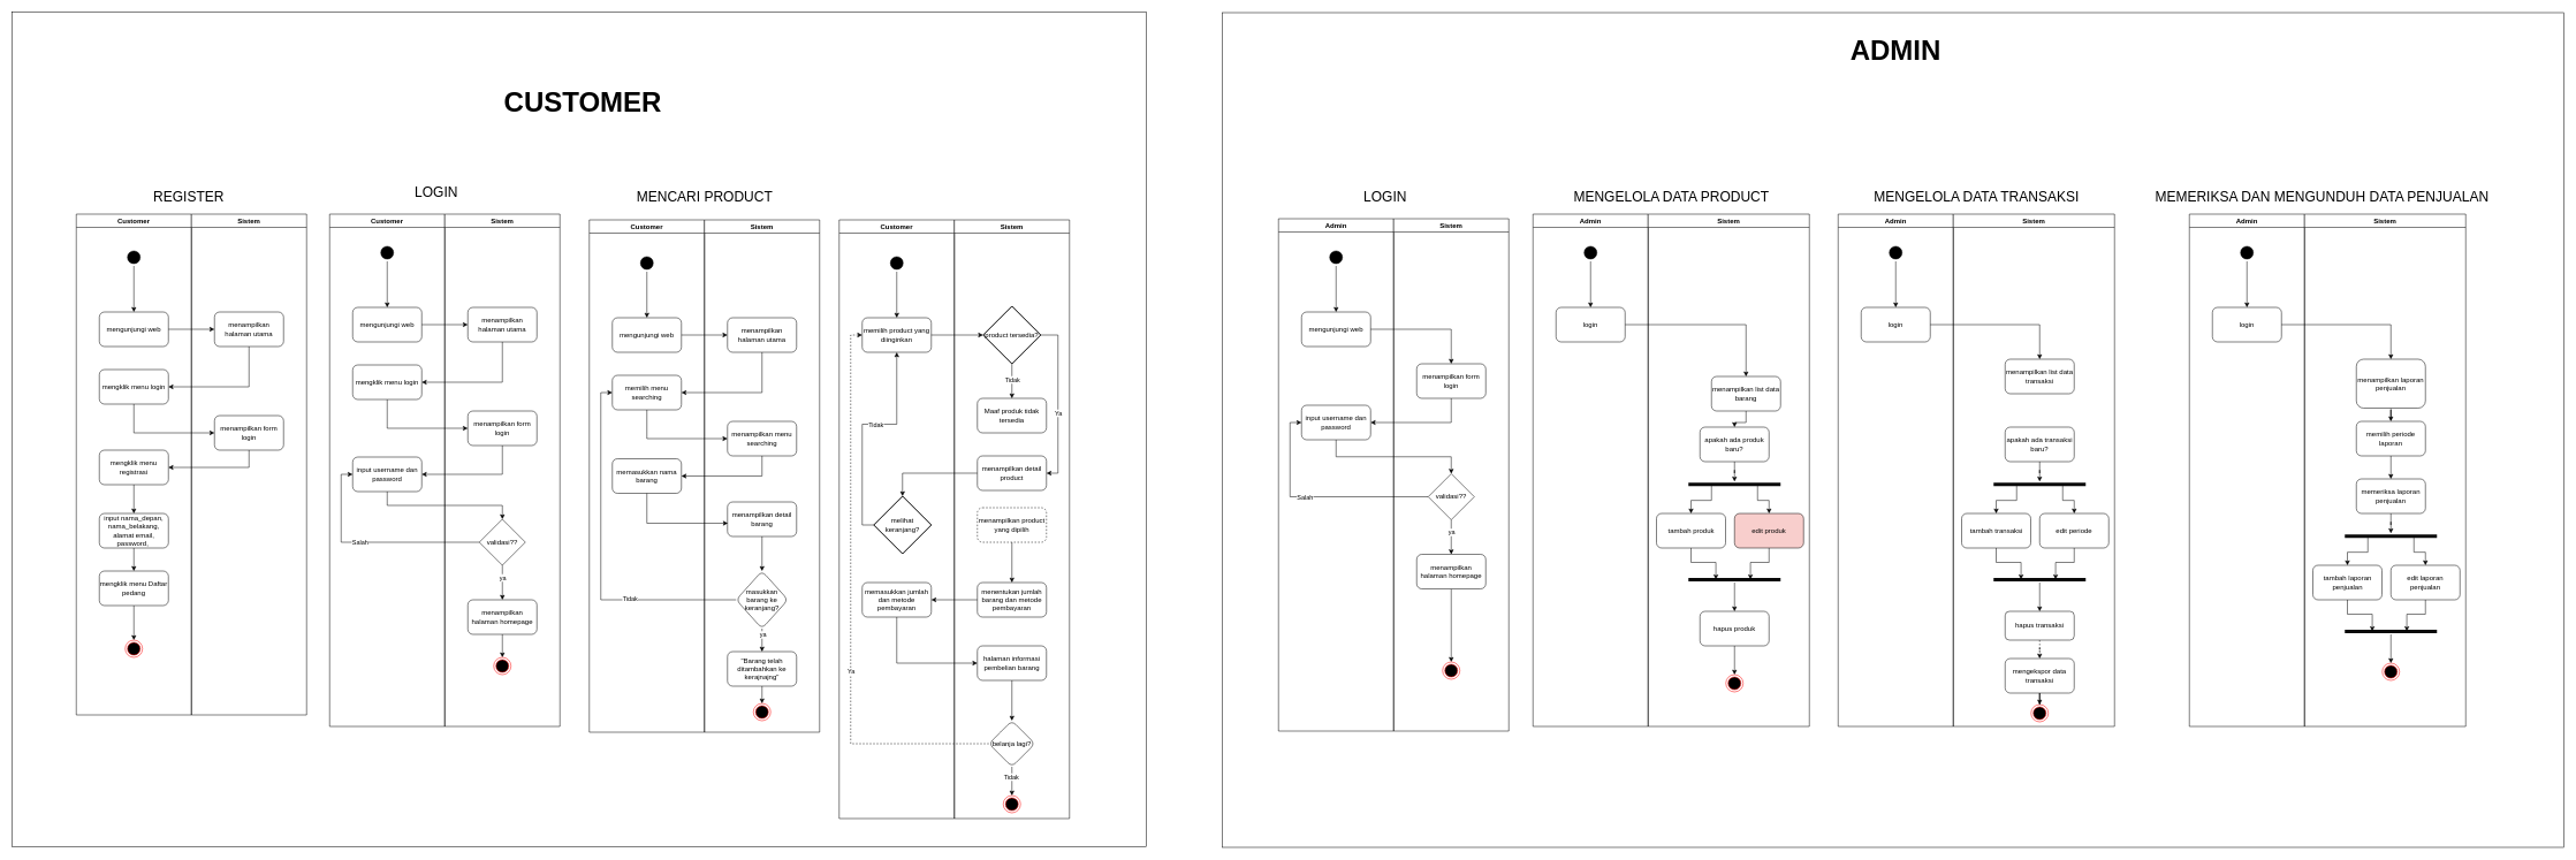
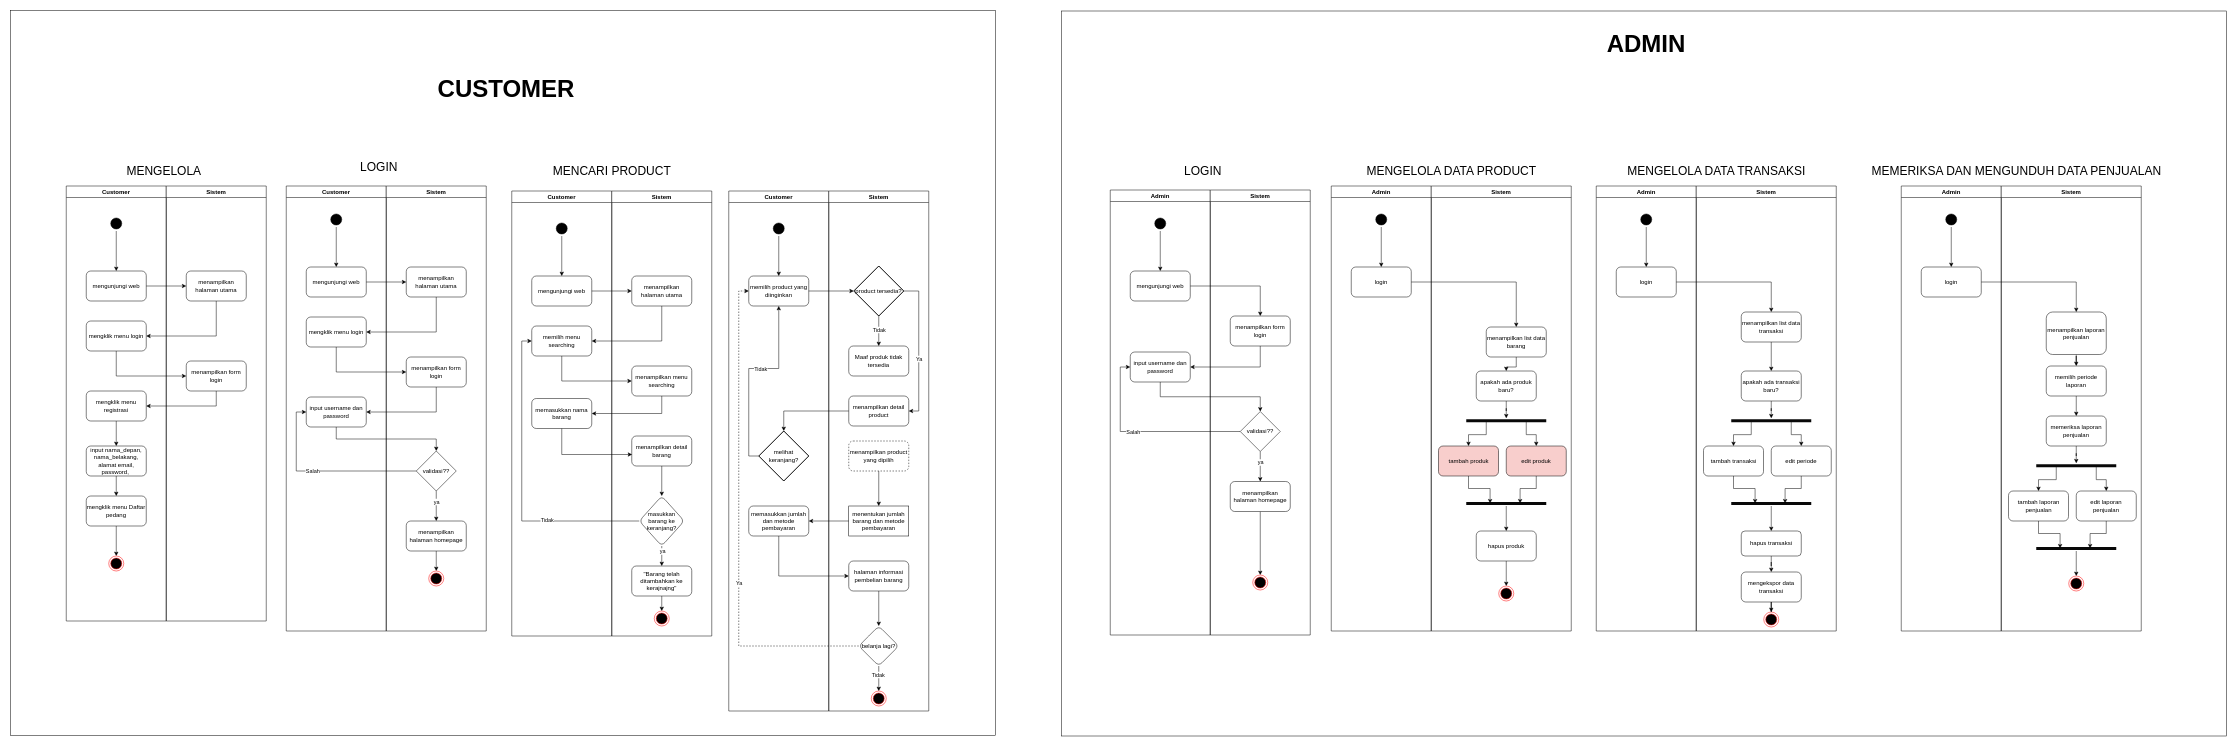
- <mxCell id="23" value="&lt;font style=&quot;font-size: 24px;&quot;&gt;REGISTER&lt;/font&gt;" style="text;html=1;align=center;verticalAlign=middle;resizable=0;points=[];autosize=1;strokeColor=none;fillColor=none;" parent="1" vertex="1"><mxGeometry x="252" y="321" width="150" height="40" as="geometry" /></mxCell>
+ <mxCell id="23" value="&lt;font style=&quot;font-size: 24px;&quot;&gt;MENGELOLA&lt;/font&gt;" style="text;html=1;align=center;verticalAlign=middle;resizable=0;points=[];autosize=1;strokeColor=none;fillColor=none;" parent="1" vertex="1"><mxGeometry x="252" y="321" width="150" height="40" as="geometry" /></mxCell>
+ <mxCell id="153" value="" style="edgeStyle=orthogonalEdgeStyle;rounded=0;orthogonalLoop=1;jettySize=auto;html=1;" parent="152" source="154" target="157" edge="1"><mxGeometry relative="1" as="geometry" /></mxCell>
- <mxCell id="138" value="tambah produk" style="rounded=1;whiteSpace=wrap;html=1;" parent="129" vertex="1"><mxGeometry x="14.5" y="520" width="120" height="60" as="geometry" /></mxCell>
+ <mxCell id="138" value="tambah produk" style="rounded=1;whiteSpace=wrap;html=1;fillColor=#f8cecc;" parent="129" vertex="1"><mxGeometry x="14.5" y="520" width="120" height="60" as="geometry" /></mxCell>
- <mxCell id="85" value="menentukan jumlah barang dan metode pembayaran" style="rounded=1;whiteSpace=wrap;html=1;" parent="76" vertex="1"><mxGeometry x="40" y="630" width="120" height="60" as="geometry" /></mxCell>
+ <mxCell id="85" value="menentukan jumlah barang dan metode pembayaran" style="whiteSpace=wrap;html=1;rounded=0;" parent="76" vertex="1"><mxGeometry x="40" y="630" width="120" height="60" as="geometry" /></mxCell>
- <mxCell id="167" value="" style="edgeStyle=orthogonalEdgeStyle;rounded=0;orthogonalLoop=1;jettySize=auto;html=1;dashed=1;" parent="152" source="168" target="170" edge="1"><mxGeometry relative="1" as="geometry" /></mxCell>
+ <mxCell id="167" value="" style="edgeStyle=orthogonalEdgeStyle;rounded=0;orthogonalLoop=1;jettySize=auto;html=1;" parent="152" source="168" target="170" edge="1"><mxGeometry relative="1" as="geometry" /></mxCell>
